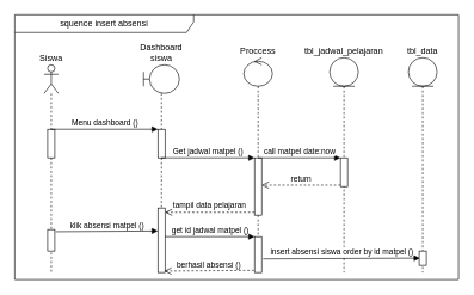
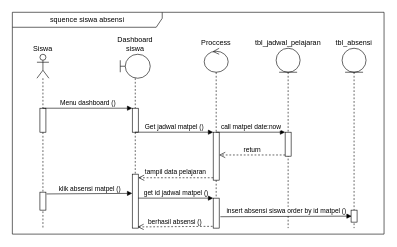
- <mxCell id="13" value="squence insert absensi" style="shape=umlFrame;whiteSpace=wrap;html=1;width=250;height=25;" parent="1" vertex="1"><mxGeometry x="20" y="20" width="620" height="370" as="geometry" /></mxCell>
+ <mxCell id="13" value="squence siswa absensi" style="shape=umlFrame;whiteSpace=wrap;html=1;width=250;height=25;" parent="1" vertex="1"><mxGeometry x="20" y="20" width="620" height="370" as="geometry" /></mxCell>
- <mxCell id="19" value="tbl_data" style="shape=umlLifeline;participant=umlEntity;perimeter=lifelinePerimeter;whiteSpace=wrap;html=1;container=1;collapsible=0;recursiveResize=0;verticalAlign=bottom;spacingTop=36;outlineConnect=0;fontSize=12;labelPosition=center;verticalLabelPosition=top;align=center;" parent="1" vertex="1"><mxGeometry x="570" y="80" width="40" height="300" as="geometry" /></mxCell>
+ <mxCell id="19" value="tbl_absensi" style="shape=umlLifeline;participant=umlEntity;perimeter=lifelinePerimeter;whiteSpace=wrap;html=1;container=1;collapsible=0;recursiveResize=0;verticalAlign=bottom;spacingTop=36;outlineConnect=0;fontSize=12;labelPosition=center;verticalLabelPosition=top;align=center;" parent="1" vertex="1"><mxGeometry x="570" y="80" width="40" height="300" as="geometry" /></mxCell>
